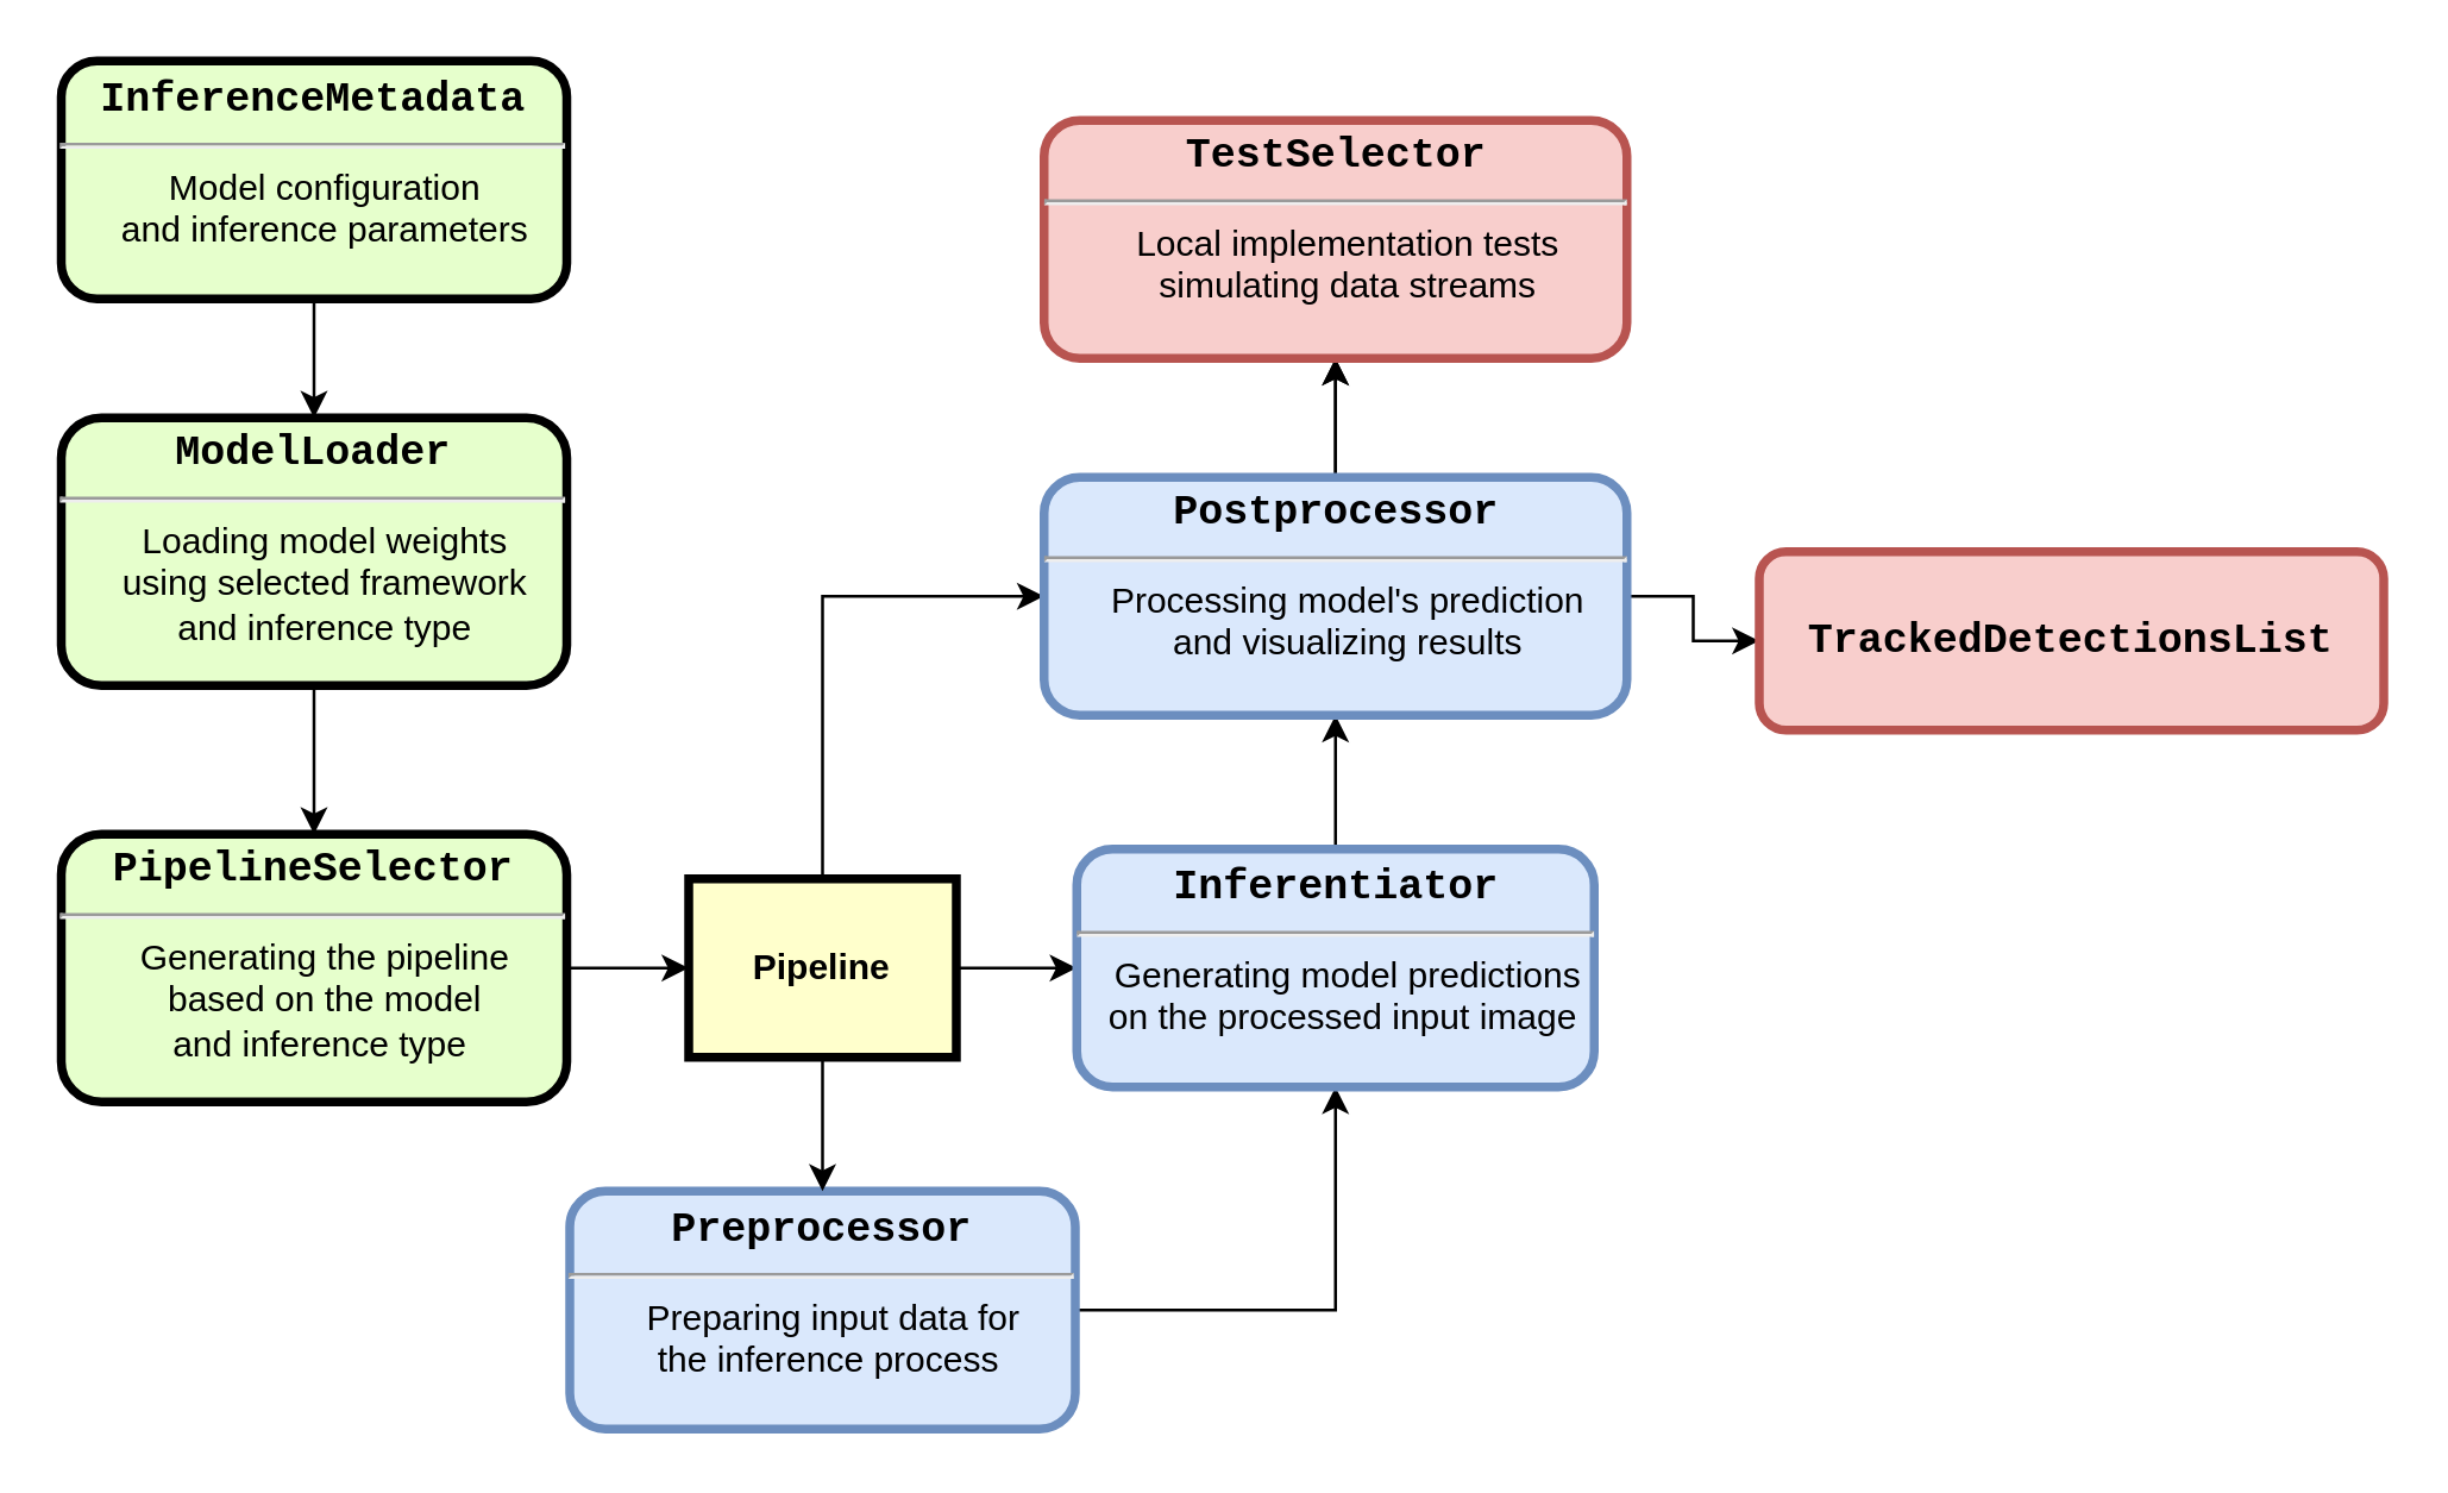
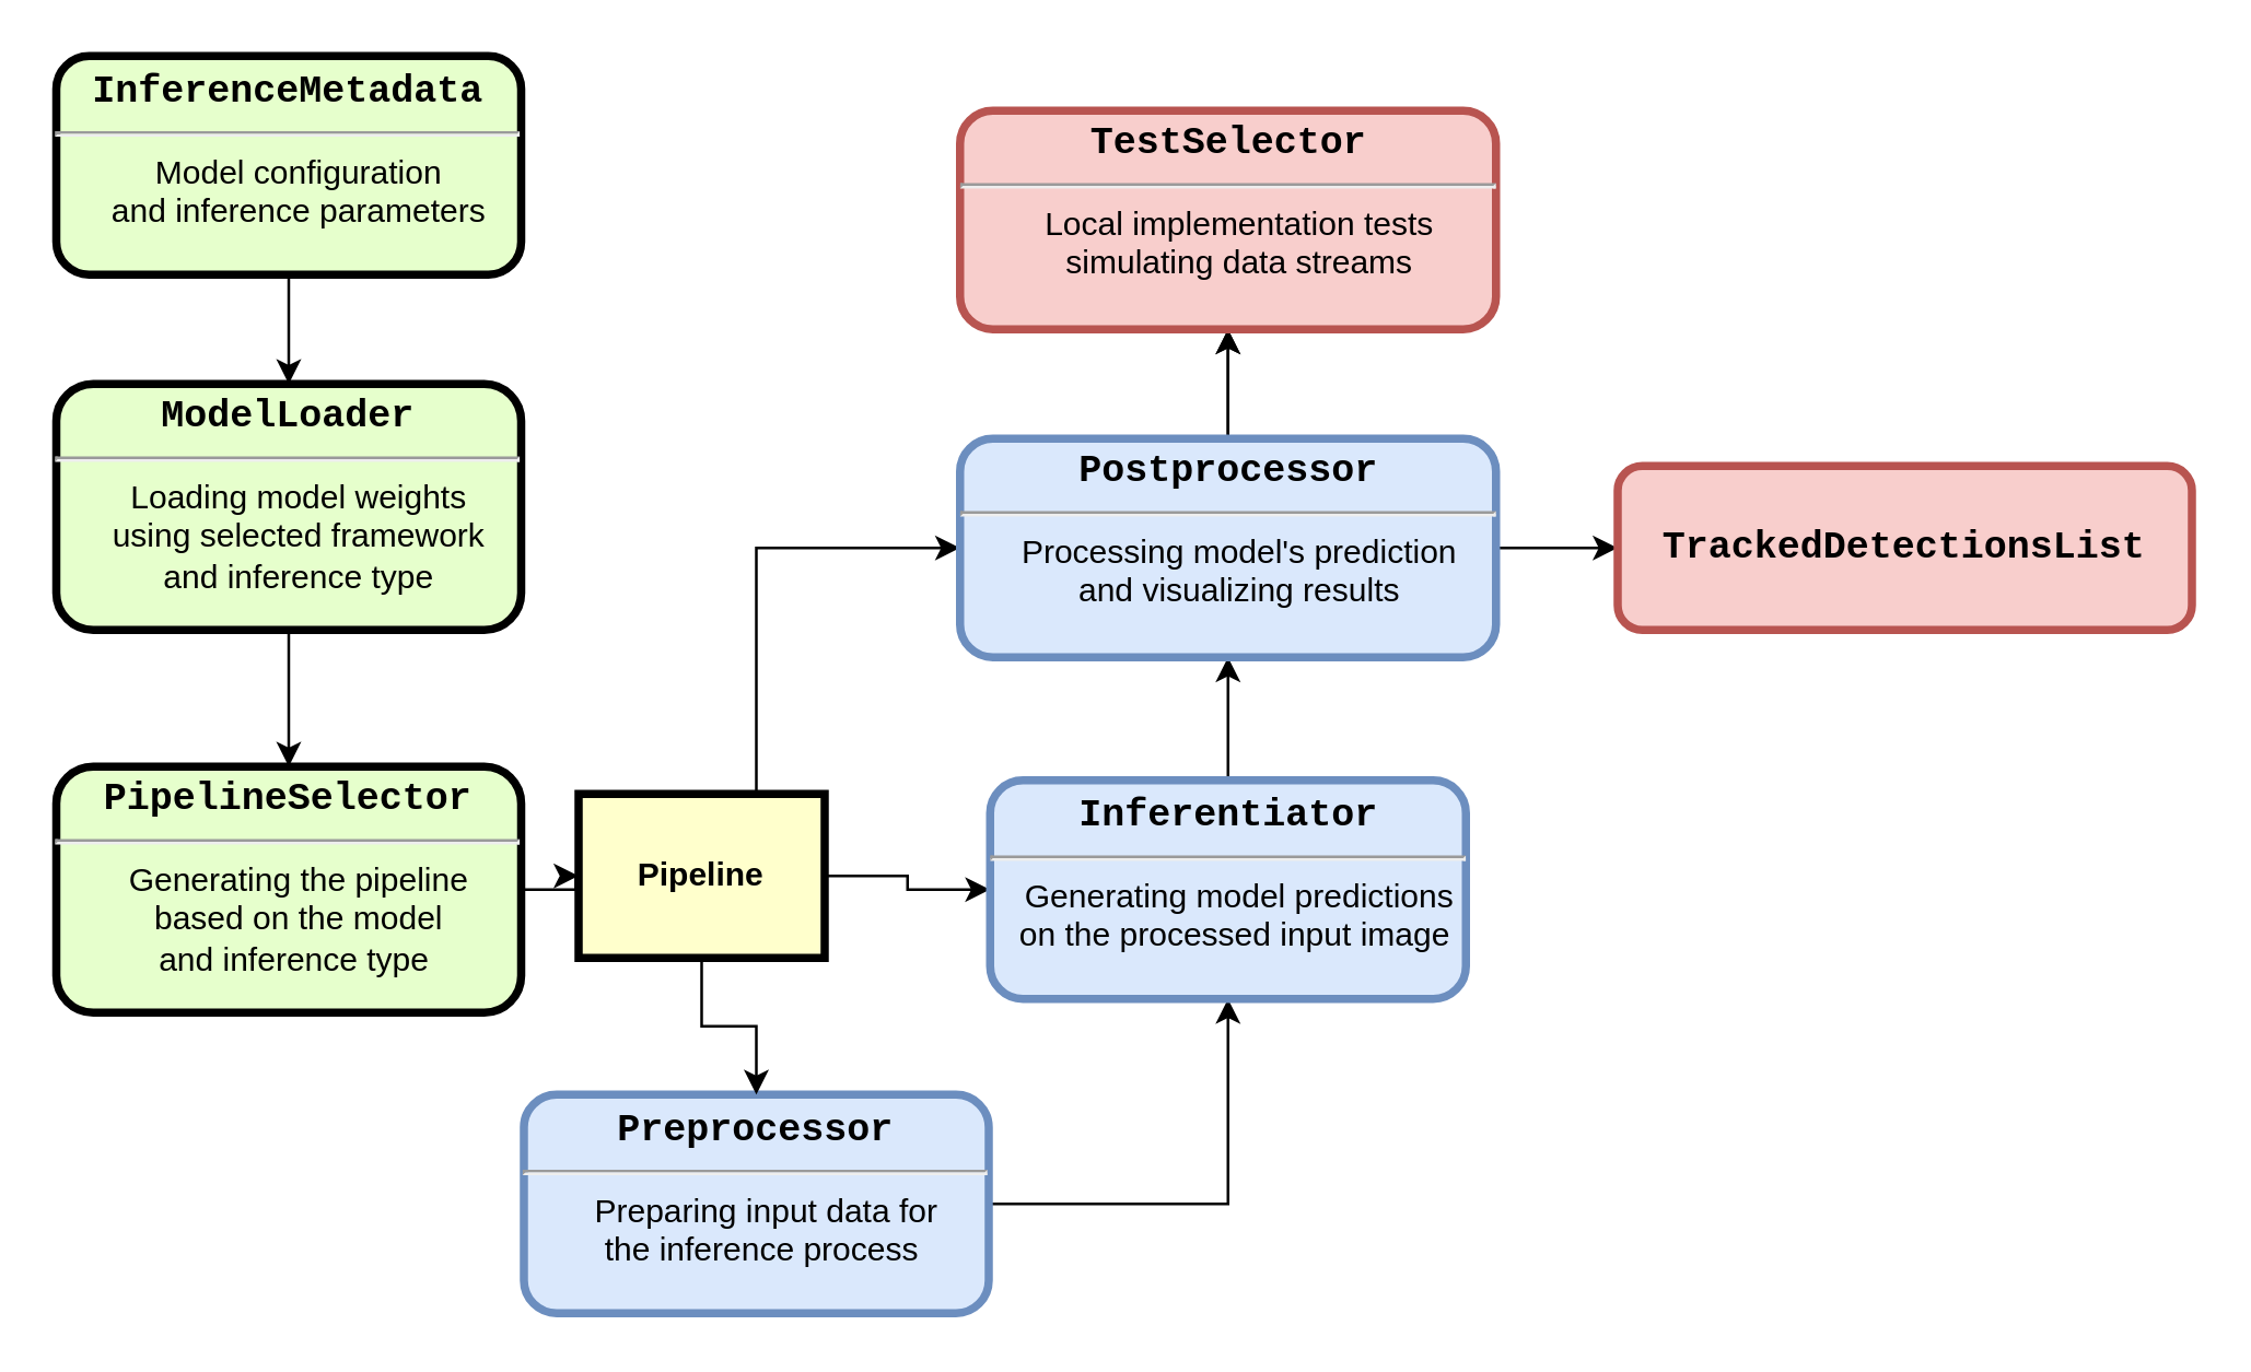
- <mxCell id="21" value="&lt;font style=&quot;font-size: 14px;&quot; face=&quot;Courier New&quot;&gt;TrackedDetectionsList&lt;/font&gt;" style="whiteSpace=wrap;html=1;fillColor=#f8cecc;strokeColor=#b85450;rounded=1;fontStyle=1;strokeWidth=3;" vertex="1" parent="1"><mxGeometry x="591" y="185" width="210" height="60" as="geometry" /></mxCell>
+ <mxCell id="21" value="&lt;font style=&quot;font-size: 14px;&quot; face=&quot;Courier New&quot;&gt;TrackedDetectionsList&lt;/font&gt;" style="whiteSpace=wrap;html=1;fillColor=#f8cecc;strokeColor=#b85450;rounded=1;fontStyle=1;strokeWidth=3;" vertex="1" parent="1"><mxGeometry x="591" y="170" width="210" height="60" as="geometry" /></mxCell>
- <mxCell id="13" value="Pipeline" style="whiteSpace=wrap;align=center;verticalAlign=middle;fontStyle=1;strokeWidth=3;fillColor=#FFFFCC" vertex="1" parent="1"><mxGeometry x="231" y="295" width="90" height="60" as="geometry" /></mxCell>
+ <mxCell id="13" value="Pipeline" style="whiteSpace=wrap;align=center;verticalAlign=middle;fontStyle=1;strokeWidth=3;fillColor=#FFFFCC" vertex="1" parent="1"><mxGeometry x="211" y="290" width="90" height="60" as="geometry" /></mxCell>
